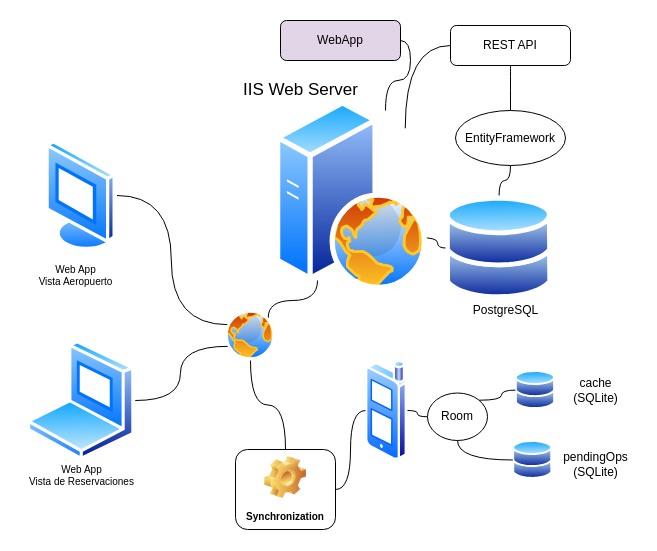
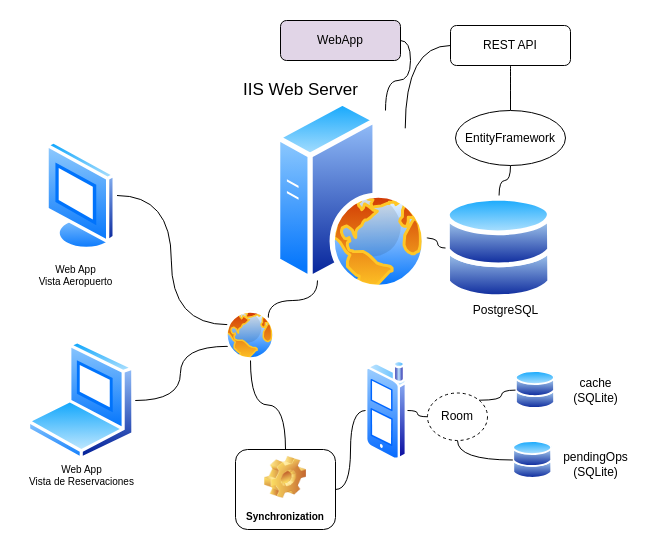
- <mxCell id="24" value="Room" style="ellipse;whiteSpace=wrap;html=1;" parent="1" vertex="1"><mxGeometry x="427" y="392.5" width="60" height="47.5" as="geometry" /></mxCell>
+ <mxCell id="24" value="Room" style="ellipse;whiteSpace=wrap;html=1;dashed=1;" parent="1" vertex="1"><mxGeometry x="427" y="392.5" width="60" height="47.5" as="geometry" /></mxCell>
